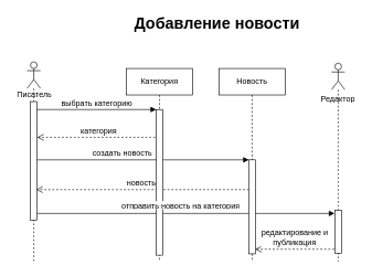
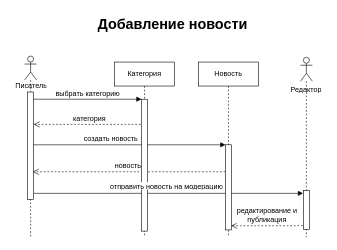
- <mxCell id="20" value="&lt;h1&gt;Добавление новости&lt;/h1&gt;" style="text;html=1;strokeColor=none;fillColor=none;spacing=5;spacingTop=-20;whiteSpace=wrap;overflow=hidden;rounded=0;" vertex="1" parent="1"><mxGeometry x="197" y="15" width="264" height="45" as="geometry" /></mxCell>
+ <mxCell id="20" value="&lt;h1&gt;Добавление новости&lt;/h1&gt;" style="text;html=1;strokeColor=none;fillColor=none;spacing=5;spacingTop=-20;whiteSpace=wrap;overflow=hidden;rounded=0;" vertex="1" parent="1"><mxGeometry x="157" y="20" width="264" height="45" as="geometry" /></mxCell>
- <mxCell id="17" value="&lt;h1 style=&quot;text-align: center; font-size: 12px;&quot;&gt;&lt;span style=&quot;font-weight: 400; background-color: rgb(255, 255, 255);&quot;&gt;отправить новость на категория&lt;/span&gt;&lt;/h1&gt;" style="text;html=1;strokeColor=none;fillColor=none;spacing=5;spacingTop=-20;whiteSpace=wrap;overflow=hidden;rounded=0;fontSize=12;" vertex="1" parent="1"><mxGeometry x="178" y="306" width="210" height="10" as="geometry" /></mxCell>
+ <mxCell id="17" value="&lt;h1 style=&quot;text-align: center; font-size: 12px;&quot;&gt;&lt;span style=&quot;font-weight: 400; background-color: rgb(255, 255, 255);&quot;&gt;отправить новость на модерацию&lt;/span&gt;&lt;/h1&gt;" style="text;html=1;strokeColor=none;fillColor=none;spacing=5;spacingTop=-20;whiteSpace=wrap;overflow=hidden;rounded=0;fontSize=12;" vertex="1" parent="1"><mxGeometry x="178" y="306" width="210" height="10" as="geometry" /></mxCell>
